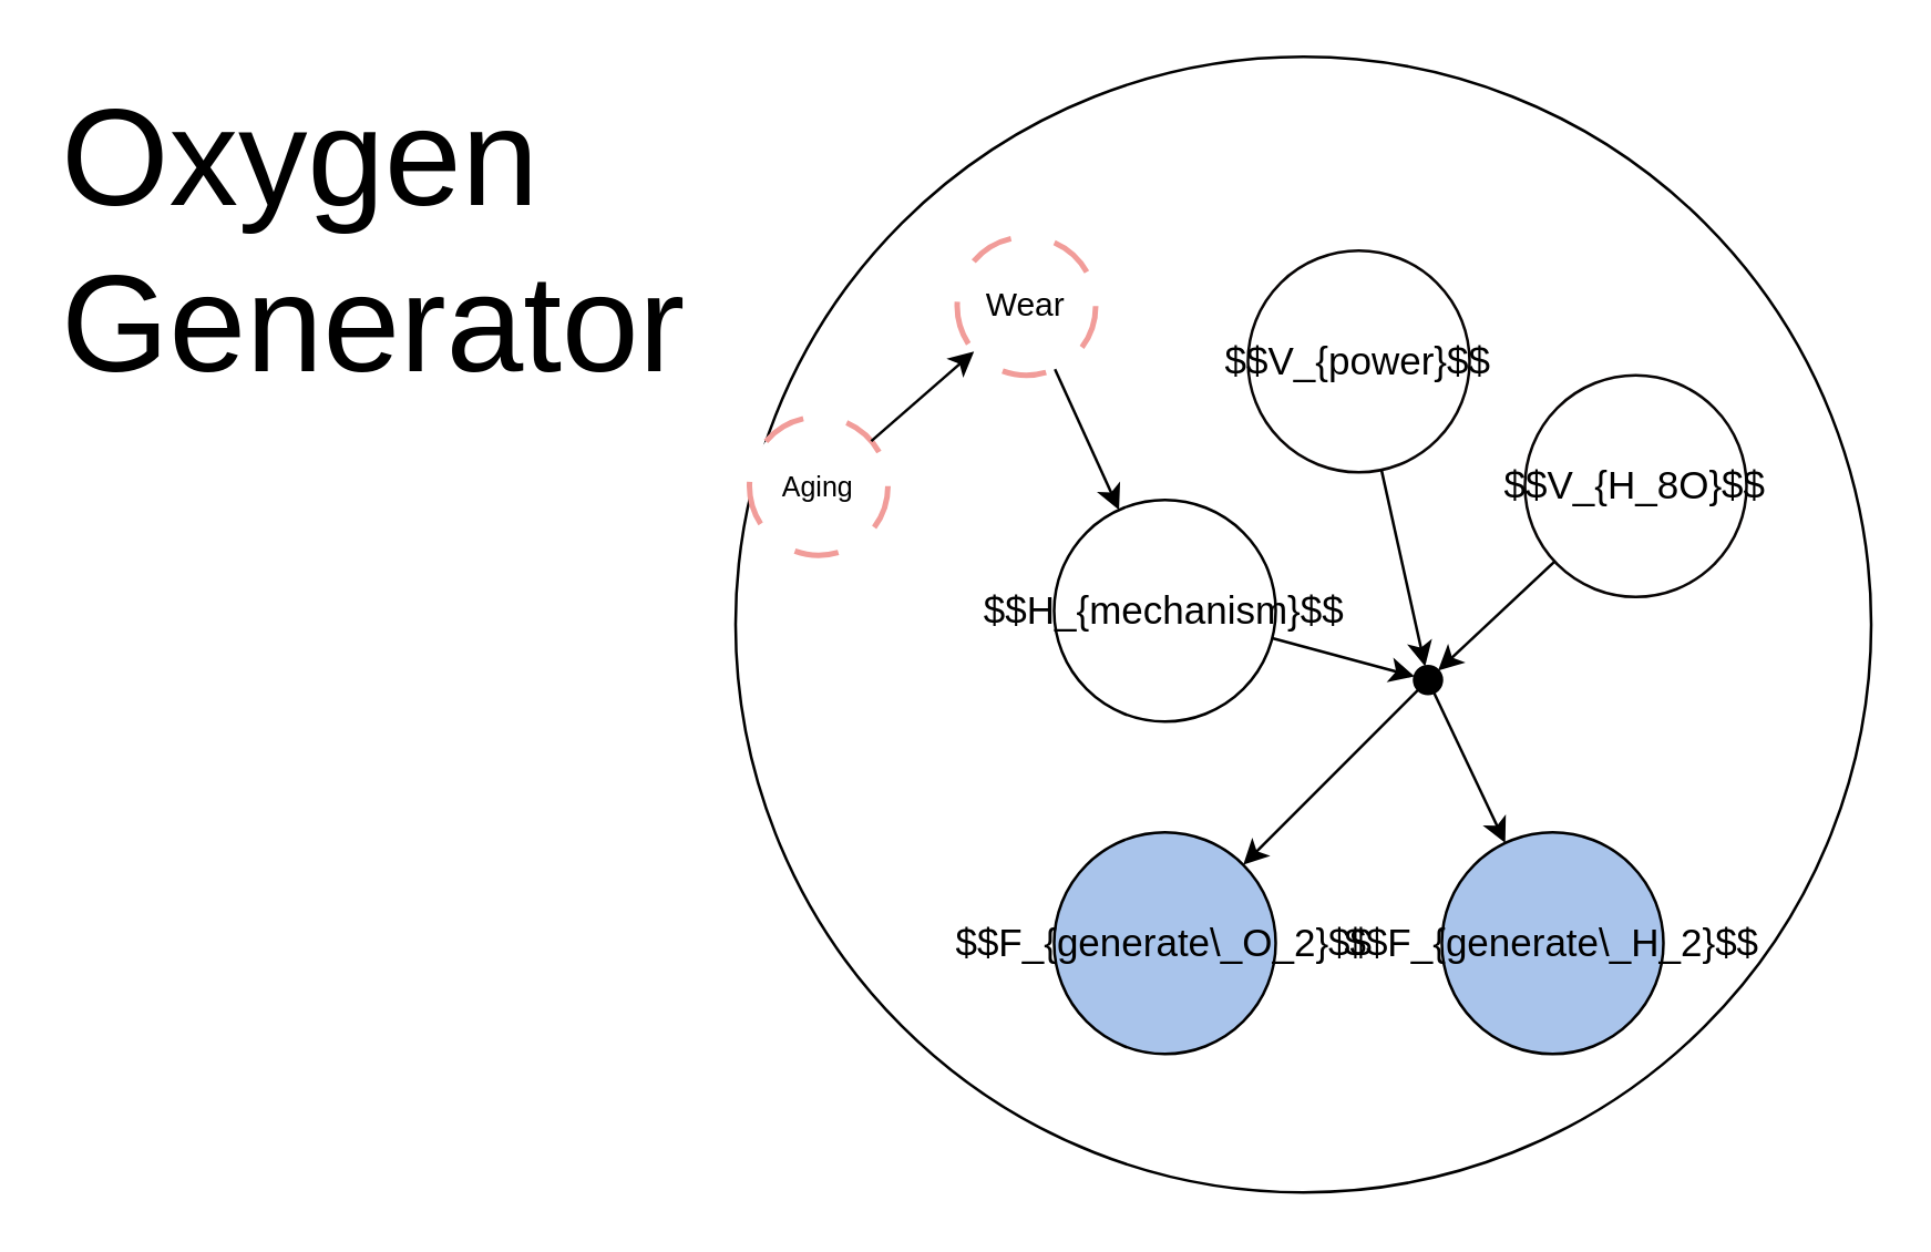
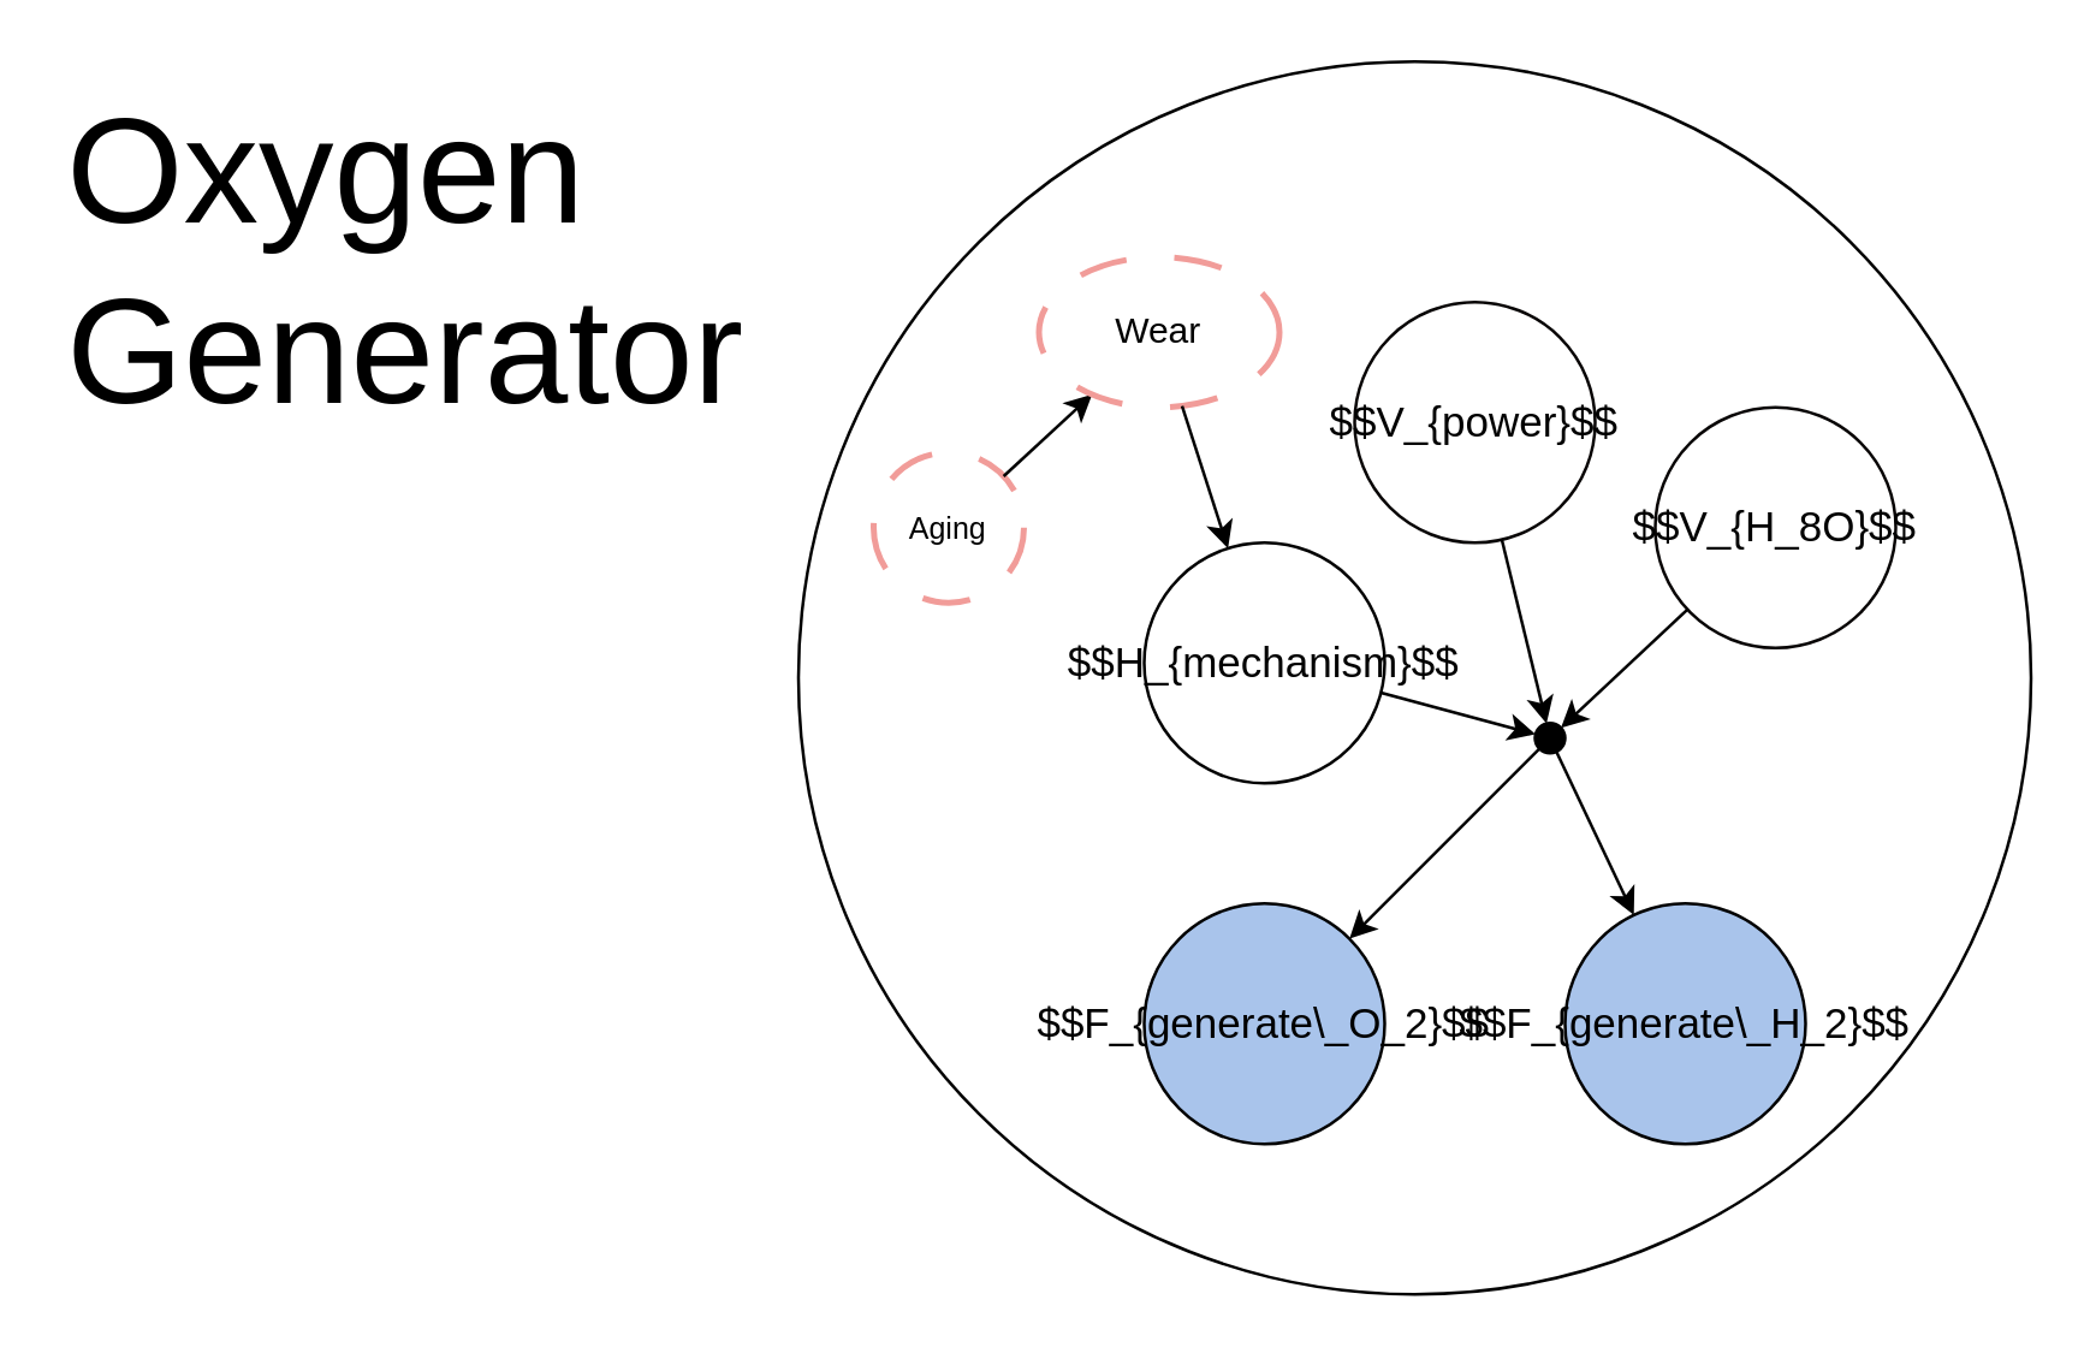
- <mxCell id="17" value="Wear" style="ellipse;whiteSpace=wrap;html=1;aspect=fixed;fillColor=#FFFFFF;strokeColor=#F19C99;strokeWidth=2;dashed=1;dashPattern=8 8;" vertex="1" parent="1"><mxGeometry x="345" y="85" width="50" height="50" as="geometry" /></mxCell>
+ <mxCell id="17" value="Wear" style="ellipse;whiteSpace=wrap;html=1;aspect=fixed;fillColor=#FFFFFF;strokeColor=#F19C99;strokeWidth=2;dashed=1;dashPattern=8 8;" vertex="1" parent="1"><mxGeometry x="345" y="85" width="80" height="50" as="geometry" /></mxCell>
- <mxCell id="6" value="&lt;font style=&quot;font-size: 14px;&quot;&gt;$$V_{power}$$&lt;/font&gt;" style="ellipse;whiteSpace=wrap;html=1;aspect=fixed;fillColor=#FFFFFF;strokeColor=#080505;strokeWidth=1;" vertex="1" parent="1"><mxGeometry x="450" y="90" width="80" height="80" as="geometry" /></mxCell>
+ <mxCell id="6" value="&lt;font style=&quot;font-size: 14px;&quot;&gt;$$V_{power}$$&lt;/font&gt;" style="ellipse;whiteSpace=wrap;html=1;aspect=fixed;fillColor=#FFFFFF;strokeColor=#080505;strokeWidth=1;" vertex="1" parent="1"><mxGeometry x="450" y="100" width="80" height="80" as="geometry" /></mxCell>
- <mxCell id="5" value="&lt;font style=&quot;font-size: 10px;&quot;&gt;Aging&lt;/font&gt;" style="ellipse;whiteSpace=wrap;html=1;aspect=fixed;fillColor=#FFFFFF;strokeColor=#F19C99;strokeWidth=2;dashed=1;dashPattern=8 8;" vertex="1" parent="1"><mxGeometry x="270" y="150" width="50" height="50" as="geometry" /></mxCell>
+ <mxCell id="5" value="&lt;font style=&quot;font-size: 10px;&quot;&gt;Aging&lt;/font&gt;" style="ellipse;whiteSpace=wrap;html=1;aspect=fixed;fillColor=#FFFFFF;strokeColor=#F19C99;strokeWidth=2;dashed=1;dashPattern=8 8;" vertex="1" parent="1"><mxGeometry x="290" y="150" width="50" height="50" as="geometry" /></mxCell>
